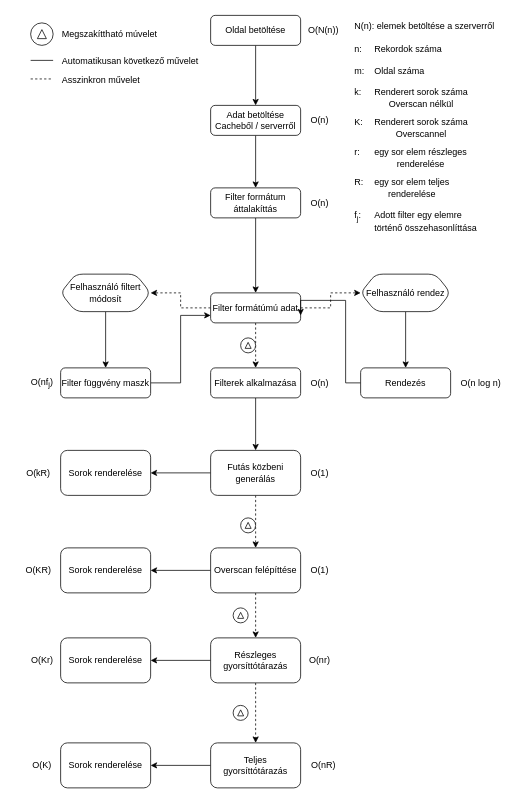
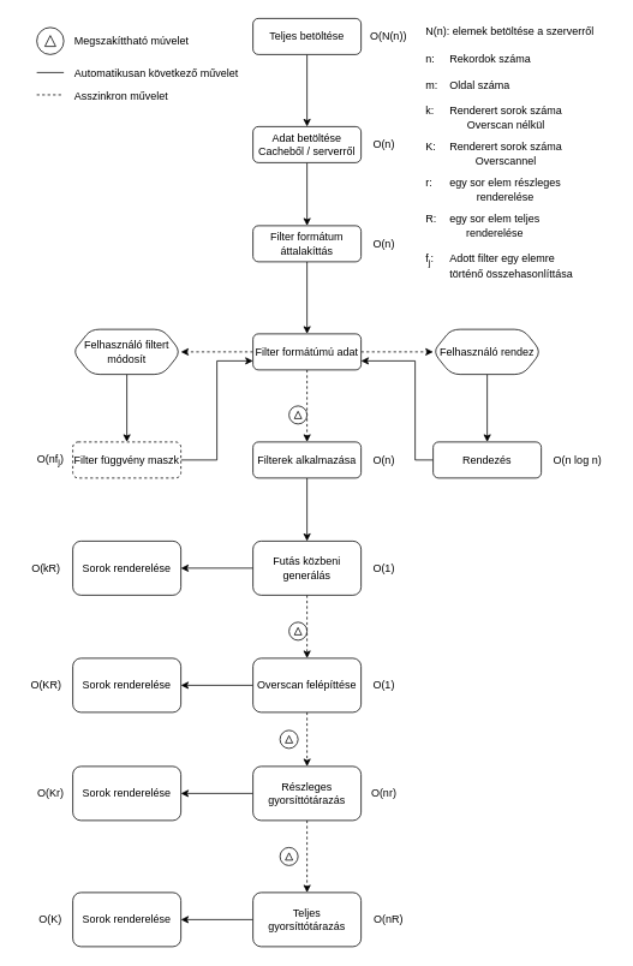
- <mxCell id="3" value="Oldal betöltése" style="rounded=1;whiteSpace=wrap;html=1;fontSize=12;glass=0;strokeWidth=1;shadow=0;" parent="1" vertex="1"><mxGeometry x="280" y="20" width="120" height="40" as="geometry" /></mxCell>
+ <mxCell id="3" value="Teljes betöltése" style="rounded=1;whiteSpace=wrap;html=1;fontSize=12;glass=0;strokeWidth=1;shadow=0;" parent="1" vertex="1"><mxGeometry x="280" y="20" width="120" height="40" as="geometry" /></mxCell>
- <mxCell id="11" value="Filter formátúmú adat" style="rounded=1;whiteSpace=wrap;html=1;fontSize=12;glass=0;strokeWidth=1;shadow=0;" parent="1" vertex="1"><mxGeometry x="280" y="390" width="120" height="40" as="geometry" /></mxCell>
+ <mxCell id="11" value="Filter formátúmú adat" style="rounded=1;whiteSpace=wrap;html=1;fontSize=12;glass=0;strokeWidth=1;shadow=0;" parent="1" vertex="1"><mxGeometry x="280" y="370" width="120" height="40" as="geometry" /></mxCell>
- <mxCell id="21" value="Filter függvény maszk" style="whiteSpace=wrap;html=1;rounded=1;glass=0;strokeWidth=1;shadow=0;" parent="1" vertex="1"><mxGeometry x="80" y="490" width="120" height="40" as="geometry" /></mxCell>
+ <mxCell id="21" value="Filter függvény maszk" style="whiteSpace=wrap;html=1;rounded=1;glass=0;strokeWidth=1;shadow=0;dashed=1;" parent="1" vertex="1"><mxGeometry x="80" y="490" width="120" height="40" as="geometry" /></mxCell>
